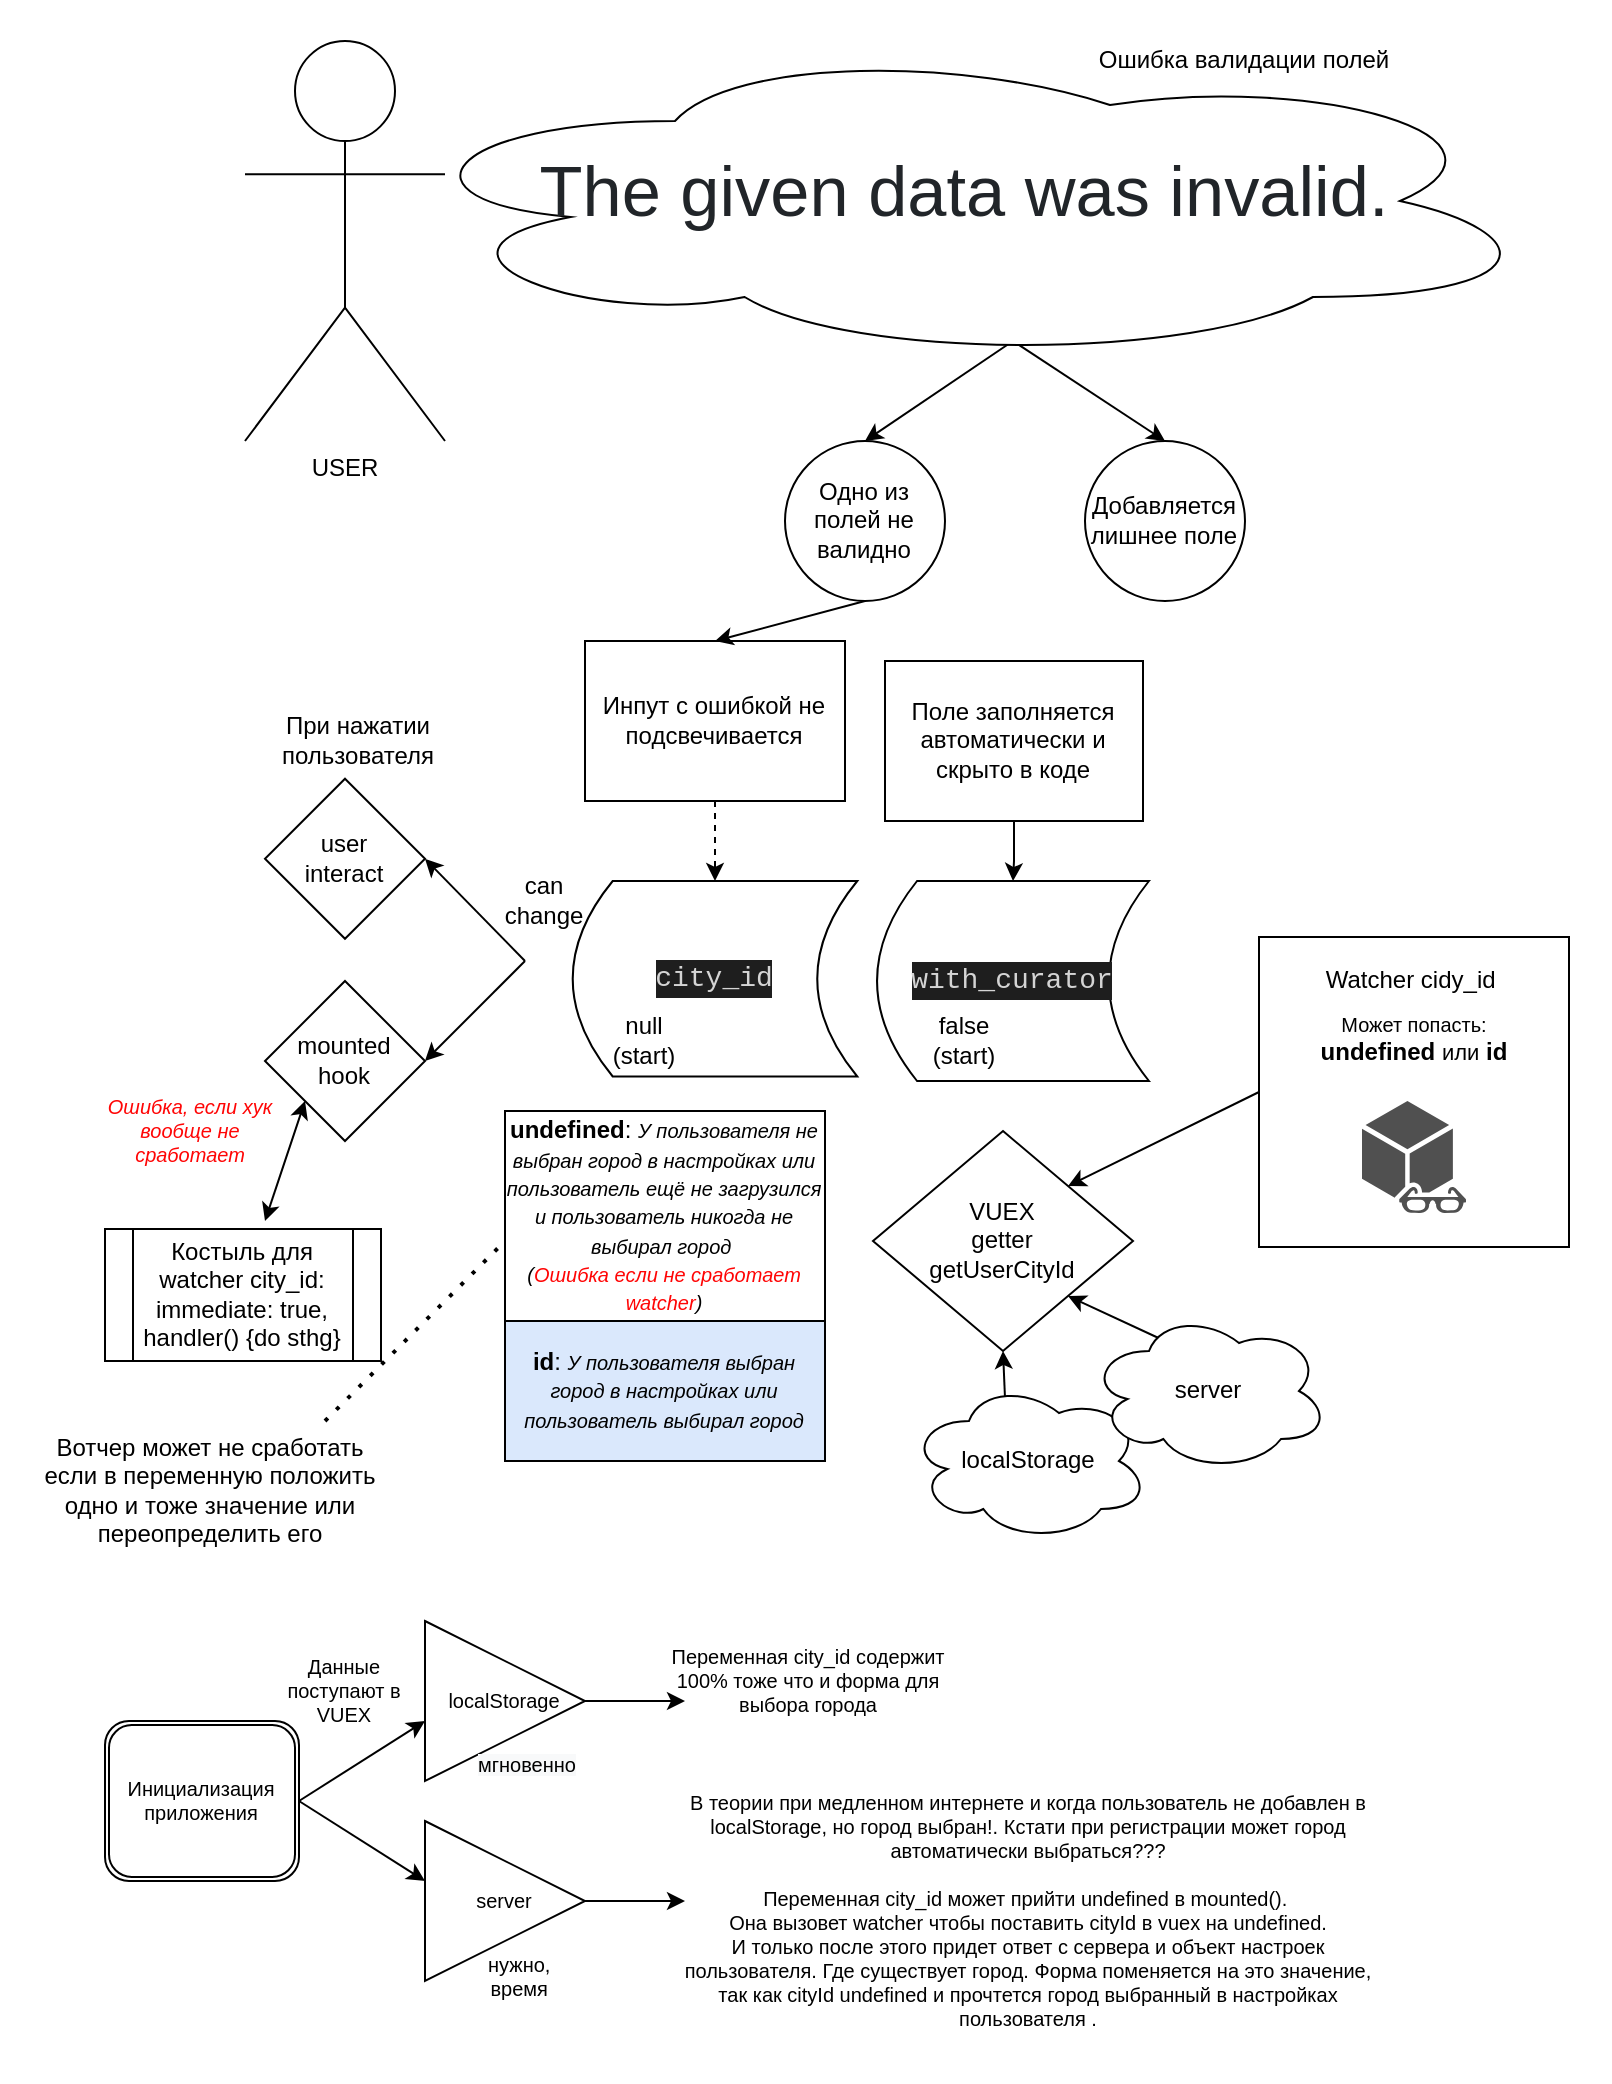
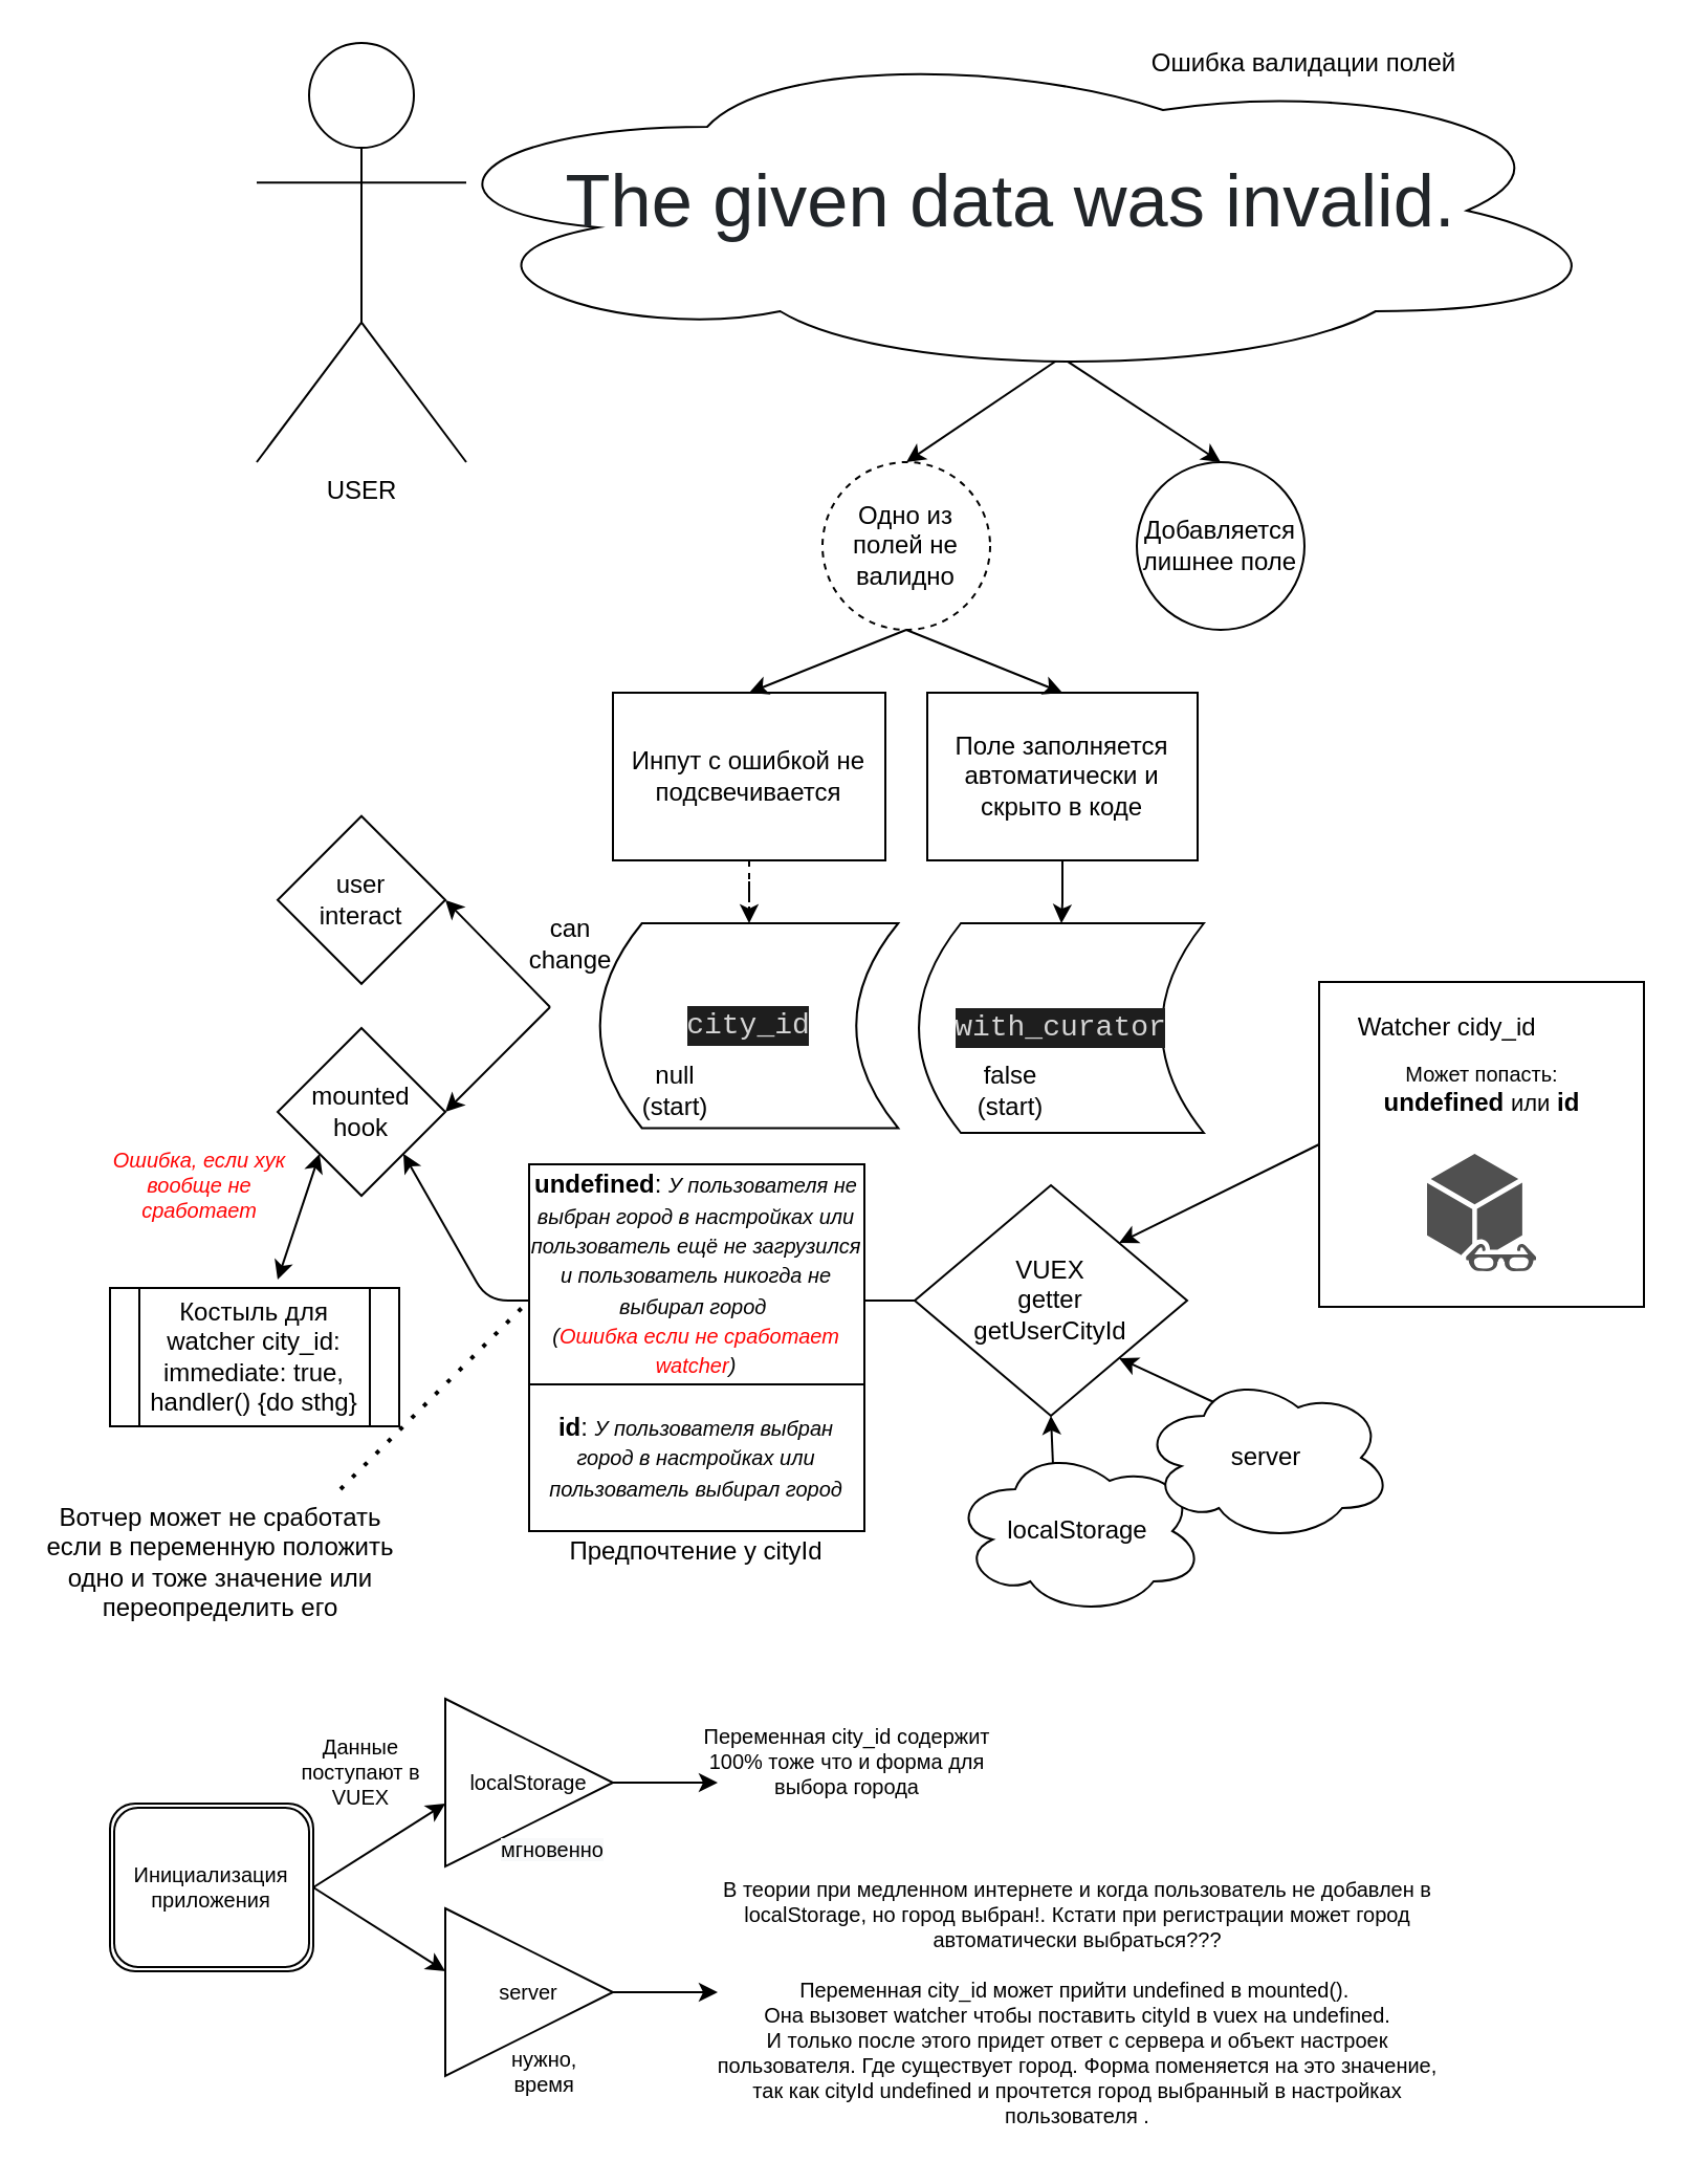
- <mxCell id="7" value="Одно из полей не валидно" style="ellipse;whiteSpace=wrap;html=1;aspect=fixed;" parent="1" vertex="1"><mxGeometry x="392" y="220" width="80" height="80" as="geometry" /></mxCell>
+ <mxCell id="7" value="Одно из полей не валидно" style="ellipse;whiteSpace=wrap;html=1;aspect=fixed;dashed=1;" parent="1" vertex="1"><mxGeometry x="392" y="220" width="80" height="80" as="geometry" /></mxCell>
+ <mxCell id="13" value="" style="endArrow=classic;html=1;exitX=0.5;exitY=1;exitDx=0;exitDy=0;entryX=0.5;entryY=0;entryDx=0;entryDy=0;" parent="1" source="7" target="12" edge="1"><mxGeometry width="50" height="50" relative="1" as="geometry"><mxPoint x="482" y="330" as="sourcePoint" /><mxPoint x="532" y="280" as="targetPoint" /></mxGeometry></mxCell>
- <mxCell id="9" value="Инпут с ошибкой не подсвечивается" style="rect;whiteSpace=wrap;html=1;" parent="1" vertex="1"><mxGeometry x="292" y="320" width="130" height="80" as="geometry" /></mxCell>
+ <mxCell id="9" value="Инпут с ошибкой не подсвечивается" style="rect;whiteSpace=wrap;html=1;" parent="1" vertex="1"><mxGeometry x="292" y="330" width="130" height="80" as="geometry" /></mxCell>
- <mxCell id="30" value="При нажатии пользователя" style="text;html=1;strokeColor=none;fillColor=none;align=center;verticalAlign=middle;whiteSpace=wrap;rounded=0;" parent="1" vertex="1"><mxGeometry x="136" y="360" width="86" height="20" as="geometry" /></mxCell>
- <mxCell id="35" value="Watcher cidy_id&amp;nbsp;" style="text;html=1;strokeColor=none;fillColor=none;align=center;verticalAlign=middle;whiteSpace=wrap;rounded=0;" vertex="1" parent="1"><mxGeometry x="656.5" y="480" width="100" height="20" as="geometry" /></mxCell>
+ <mxCell id="35" value="Watcher cidy_id&amp;nbsp;" style="text;html=1;strokeColor=none;fillColor=none;align=center;verticalAlign=middle;whiteSpace=wrap;rounded=0;" vertex="1" parent="1"><mxGeometry x="641.5" y="480" width="100" height="20" as="geometry" /></mxCell>
+ <mxCell id="39" value="" style="endArrow=classic;html=1;entryX=1;entryY=1;entryDx=0;entryDy=0;exitX=0;exitY=0.5;exitDx=0;exitDy=0;" edge="1" parent="1" source="40" target="27"><mxGeometry width="50" height="50" relative="1" as="geometry"><mxPoint x="287" y="570" as="sourcePoint" /><mxPoint x="492" y="480" as="targetPoint" /><Array as="points"><mxPoint x="232" y="620" /></Array></mxGeometry></mxCell>
- <mxCell id="44" value="&lt;b&gt;id&lt;/b&gt;: &lt;i&gt;&lt;font style=&quot;font-size: 10px&quot;&gt;У пользователя выбран город в настройках или пользователь выбирал город&lt;/font&gt;&lt;/i&gt;" style="rounded=0;whiteSpace=wrap;html=1;fillColor=#dae8fc;" vertex="1" parent="1"><mxGeometry x="252" y="660" width="160" height="70" as="geometry" /></mxCell>
+ <mxCell id="44" value="&lt;b&gt;id&lt;/b&gt;: &lt;i&gt;&lt;font style=&quot;font-size: 10px&quot;&gt;У пользователя выбран город в настройках или пользователь выбирал город&lt;/font&gt;&lt;/i&gt;" style="rounded=0;whiteSpace=wrap;html=1;" vertex="1" parent="1"><mxGeometry x="252" y="660" width="160" height="70" as="geometry" /></mxCell>
+ <mxCell id="45" value="Предпочтение у cityId" style="text;html=1;strokeColor=none;fillColor=none;align=center;verticalAlign=middle;whiteSpace=wrap;rounded=0;" vertex="1" parent="1"><mxGeometry x="252" y="730" width="160" height="20" as="geometry" /></mxCell>
